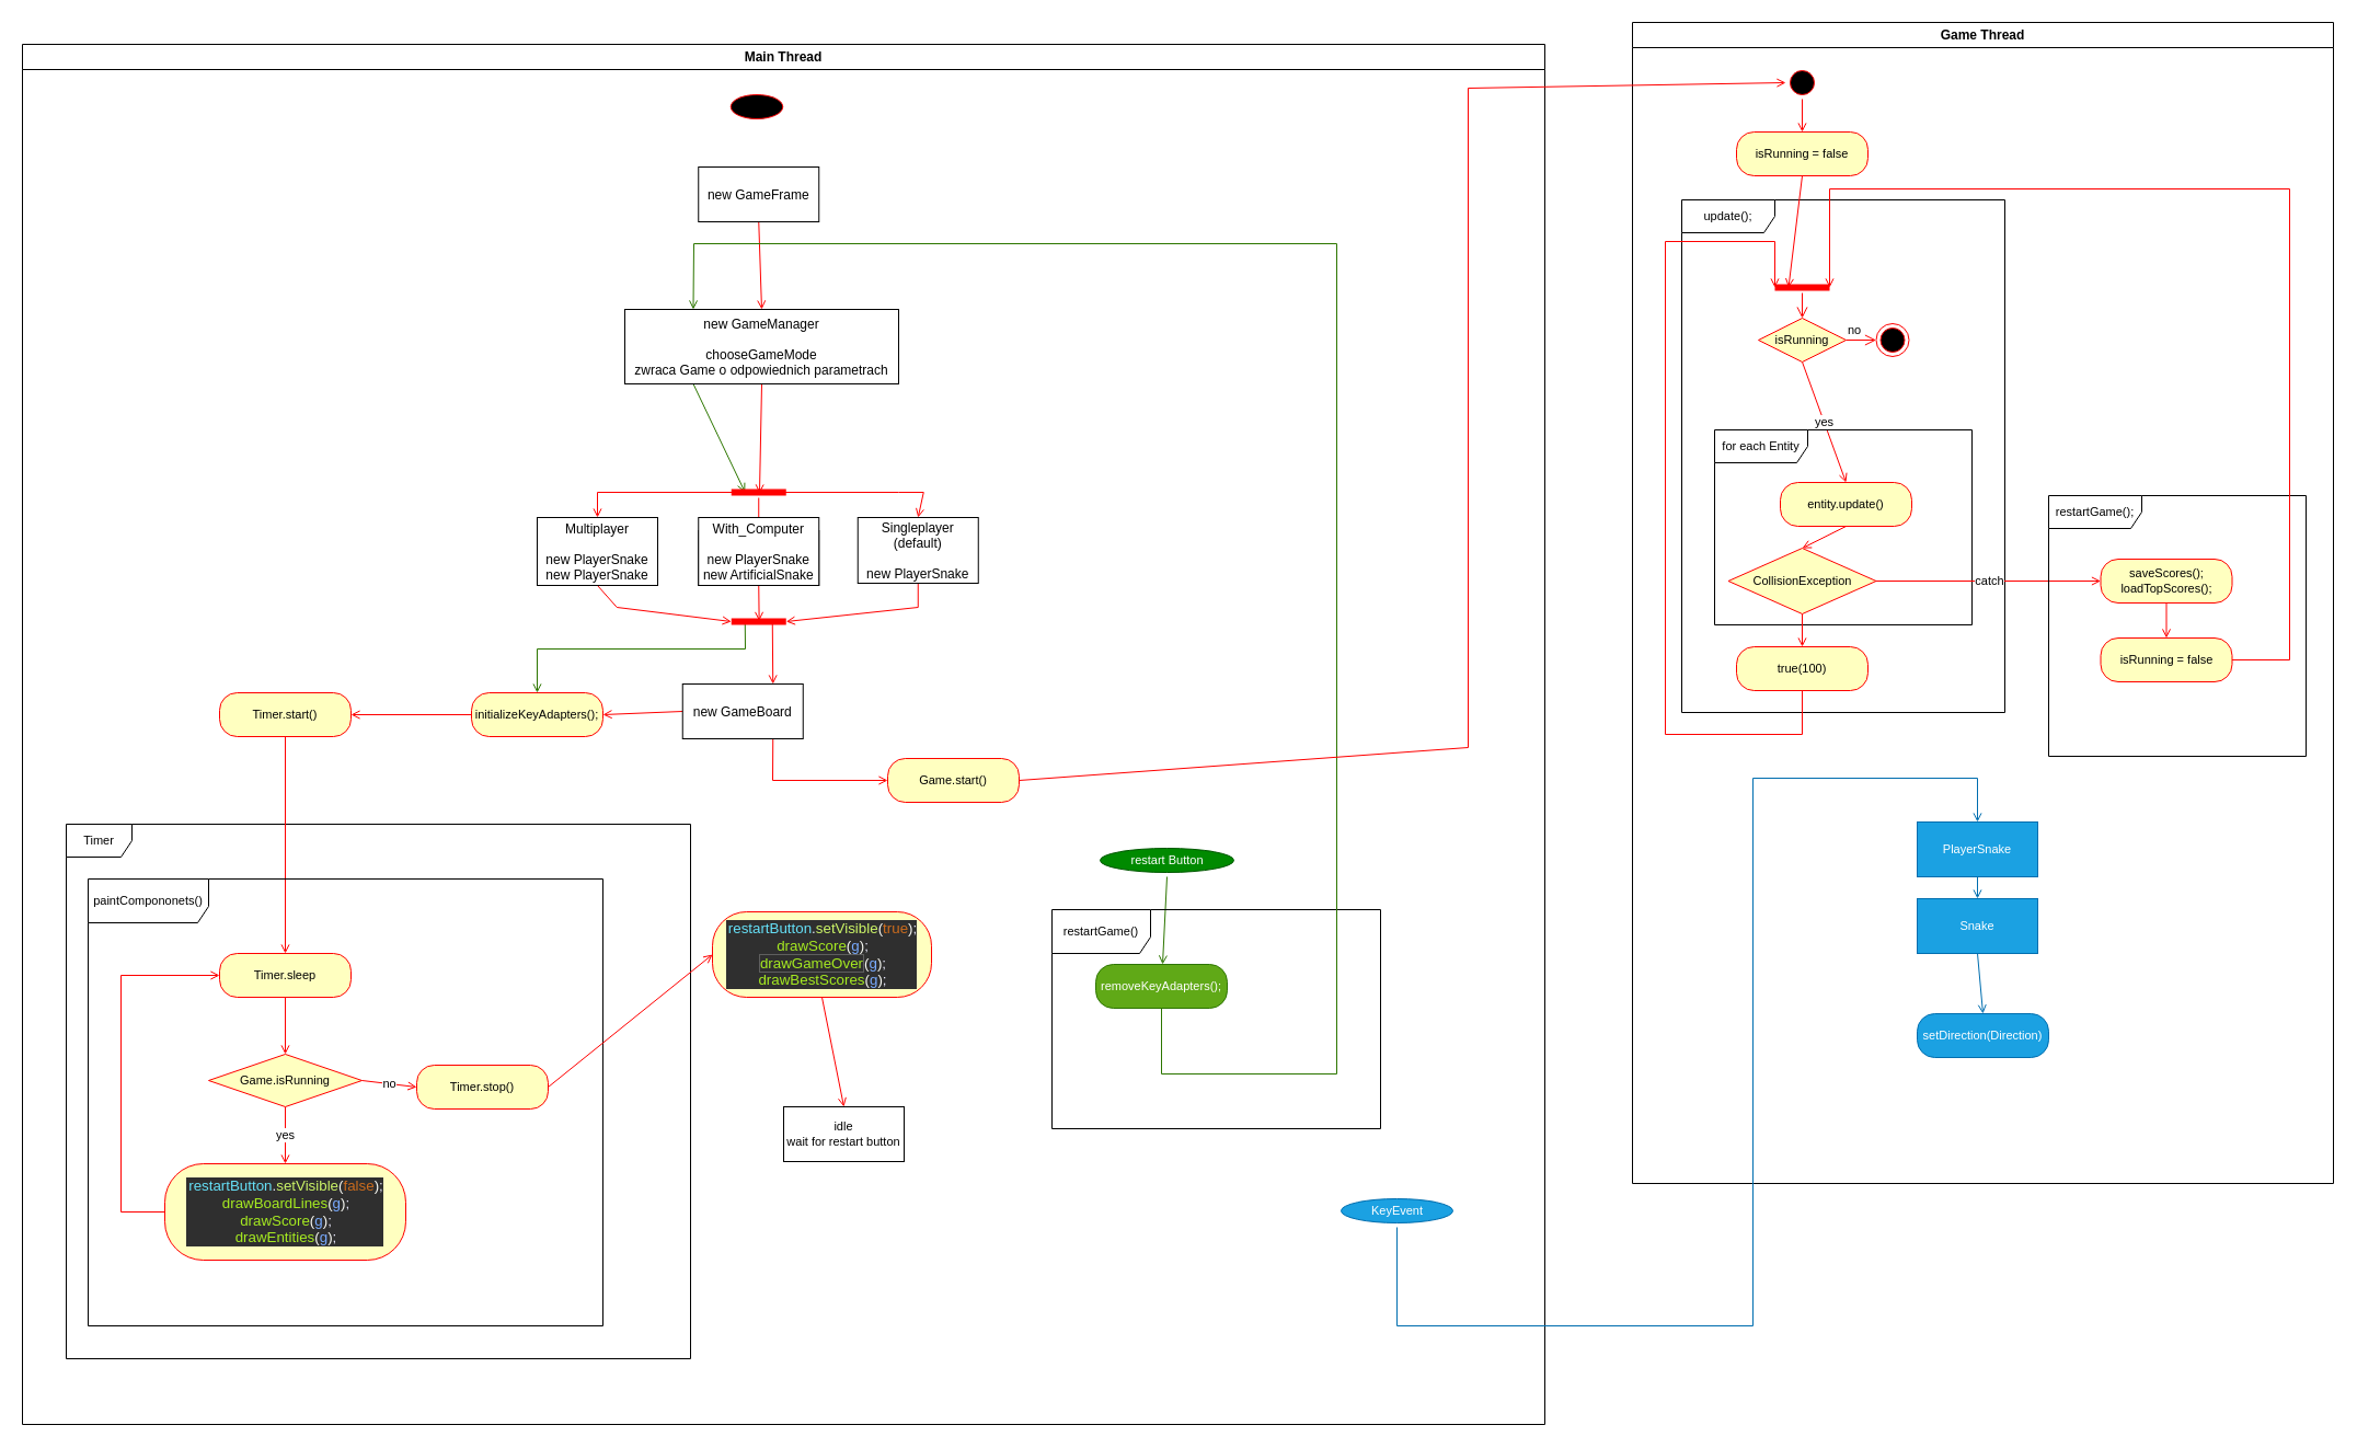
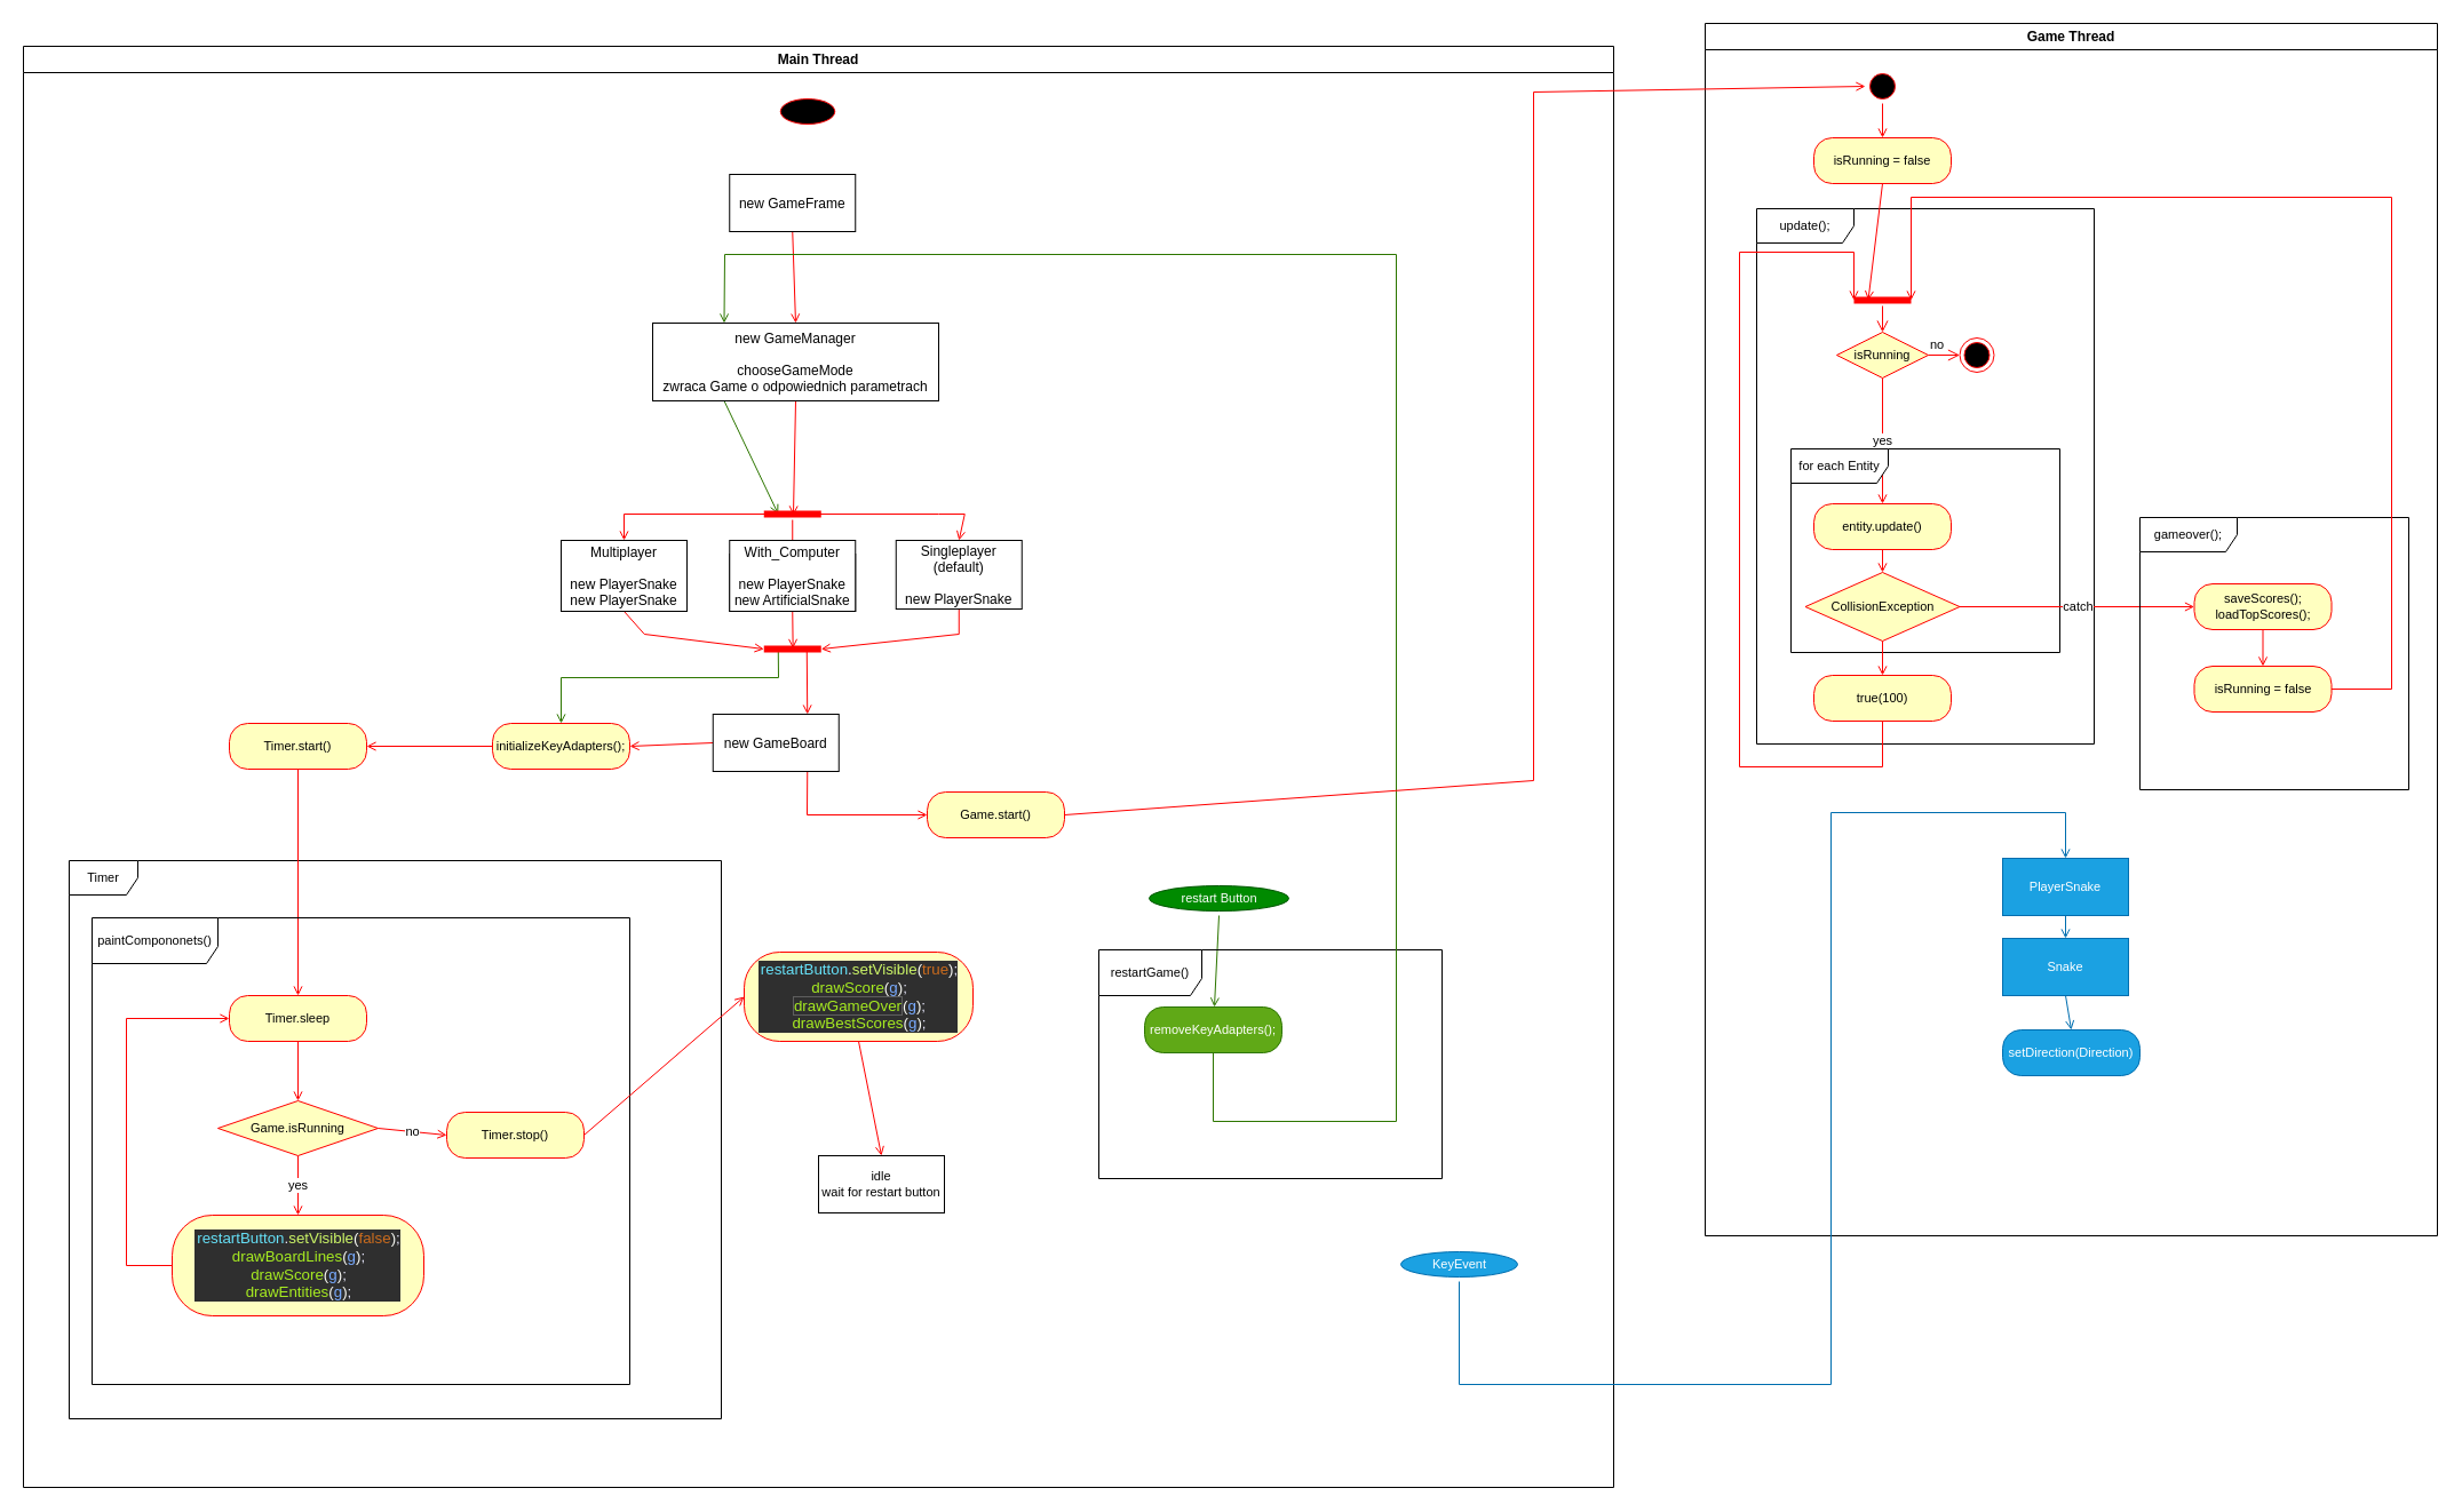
- <mxCell id="3" value="main" style="ellipse;shape=startState;fillColor=#000000;strokeColor=#ff0000;" parent="2" vertex="1"><mxGeometry x="642.75" y="42" width="55.5" height="30" as="geometry" /></mxCell>
+ <mxCell id="3" value="main" style="ellipse;shape=startState;fillColor=#000000;strokeColor=#ff0000;" parent="2" vertex="1"><mxGeometry x="657.75" y="42" width="55.5" height="30" as="geometry" /></mxCell>
- <mxCell id="64" value="entity.update()" style="rounded=1;whiteSpace=wrap;html=1;arcSize=40;fontColor=#000000;fillColor=#ffffc0;strokeColor=#ff0000;fontFamily=Helvetica;fontSize=11;" vertex="1" parent="51"><mxGeometry x="135" y="420" width="120" height="40" as="geometry" /></mxCell>
+ <mxCell id="64" value="entity.update()" style="rounded=1;whiteSpace=wrap;html=1;arcSize=40;fontColor=#000000;fillColor=#ffffc0;strokeColor=#ff0000;fontFamily=Helvetica;fontSize=11;" vertex="1" parent="51"><mxGeometry x="95" y="420" width="120" height="40" as="geometry" /></mxCell>
- <mxCell id="65" value="restartGame();" style="shape=umlFrame;whiteSpace=wrap;html=1;pointerEvents=0;fontFamily=Helvetica;fontSize=11;fontColor=default;width=85;height=30;" vertex="1" parent="51"><mxGeometry x="380" y="432" width="235" height="238" as="geometry" /></mxCell>
+ <mxCell id="65" value="gameover();" style="shape=umlFrame;whiteSpace=wrap;html=1;pointerEvents=0;fontFamily=Helvetica;fontSize=11;fontColor=default;width=85;height=30;" vertex="1" parent="51"><mxGeometry x="380" y="432" width="235" height="238" as="geometry" /></mxCell>
- <mxCell id="81" value="setDirection(Direction)" style="rounded=1;whiteSpace=wrap;html=1;arcSize=40;fontColor=#ffffff;fillColor=#1ba1e2;strokeColor=#006EAF;fontFamily=Helvetica;fontSize=11;" vertex="1" parent="1"><mxGeometry x="1750" y="925" width="120" height="40" as="geometry" /></mxCell>
+ <mxCell id="81" value="setDirection(Direction)" style="rounded=1;whiteSpace=wrap;html=1;arcSize=40;fontColor=#ffffff;fillColor=#1ba1e2;strokeColor=#006EAF;fontFamily=Helvetica;fontSize=11;" vertex="1" parent="1"><mxGeometry x="1750" y="900" width="120" height="40" as="geometry" /></mxCell>
- <mxCell id="37" value="Timer.stop()" style="rounded=1;whiteSpace=wrap;html=1;arcSize=40;fontColor=#000000;fillColor=#ffffc0;strokeColor=#ff0000;fontFamily=Helvetica;fontSize=11;" vertex="1" parent="2"><mxGeometry x="360" y="932" width="120" height="40" as="geometry" /></mxCell>
+ <mxCell id="37" value="Timer.stop()" style="rounded=1;whiteSpace=wrap;html=1;arcSize=40;fontColor=#000000;fillColor=#ffffc0;strokeColor=#ff0000;fontFamily=Helvetica;fontSize=11;" vertex="1" parent="2"><mxGeometry x="370" y="932" width="120" height="40" as="geometry" /></mxCell>
